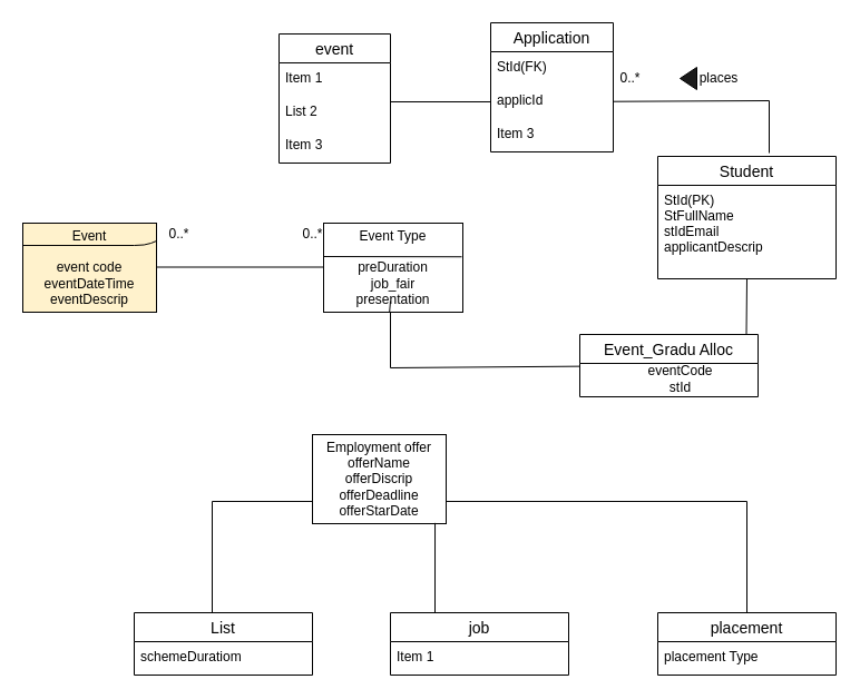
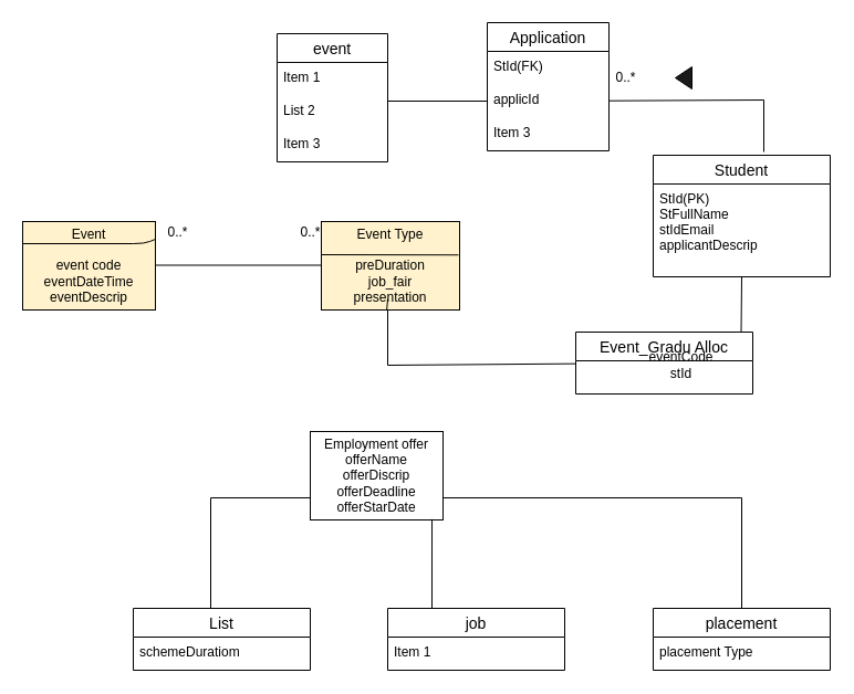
- <mxCell id="39" value="places&lt;br&gt;" style="text;html=1;strokeColor=none;fillColor=none;align=center;verticalAlign=middle;whiteSpace=wrap;rounded=0;" vertex="1" parent="1"><mxGeometry x="625" y="60" width="40" height="20" as="geometry" /></mxCell>
- <mxCell id="6" value="Event Type&lt;br&gt;&lt;br&gt;preDuration&lt;br&gt;job_fair&lt;br&gt;presentation" style="rounded=0;whiteSpace=wrap;html=1;" vertex="1" parent="1"><mxGeometry x="290" y="200" width="125" height="80" as="geometry" /></mxCell>
+ <mxCell id="6" value="Event Type&lt;br&gt;&lt;br&gt;preDuration&lt;br&gt;job_fair&lt;br&gt;presentation" style="rounded=0;whiteSpace=wrap;html=1;fillColor=#fff2cc;" vertex="1" parent="1"><mxGeometry x="290" y="200" width="125" height="80" as="geometry" /></mxCell>
- <mxCell id="30" value="eventCode&lt;br&gt;stId" style="text;html=1;align=center;verticalAlign=middle;resizable=0;points=[];autosize=1;" vertex="1" parent="1"><mxGeometry x="575" y="325" width="70" height="30" as="geometry" /></mxCell>
+ <mxCell id="30" value="eventCode&lt;br&gt;stId" style="text;html=1;align=center;verticalAlign=middle;resizable=0;points=[];autosize=1;" vertex="1" parent="1"><mxGeometry x="580" y="315" width="70" height="30" as="geometry" /></mxCell>
